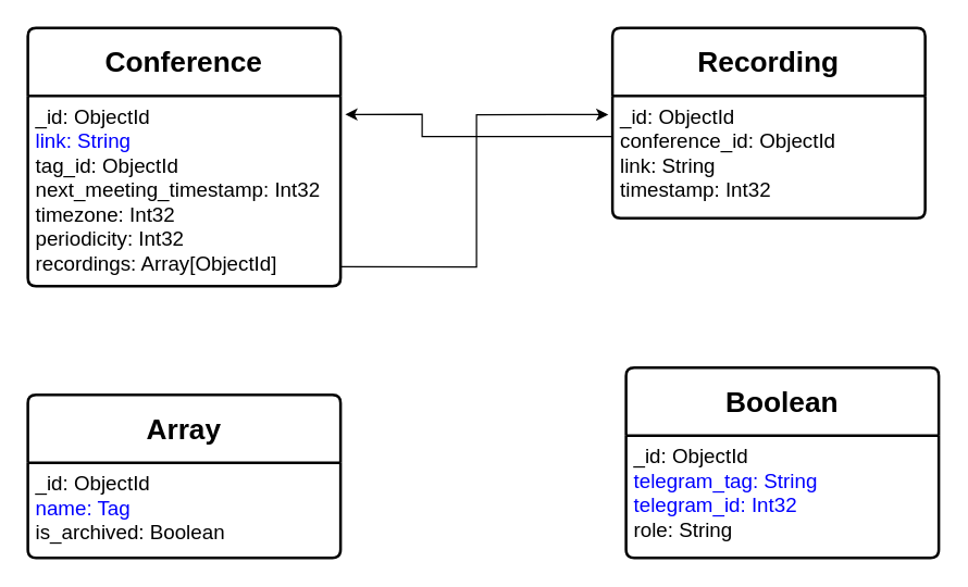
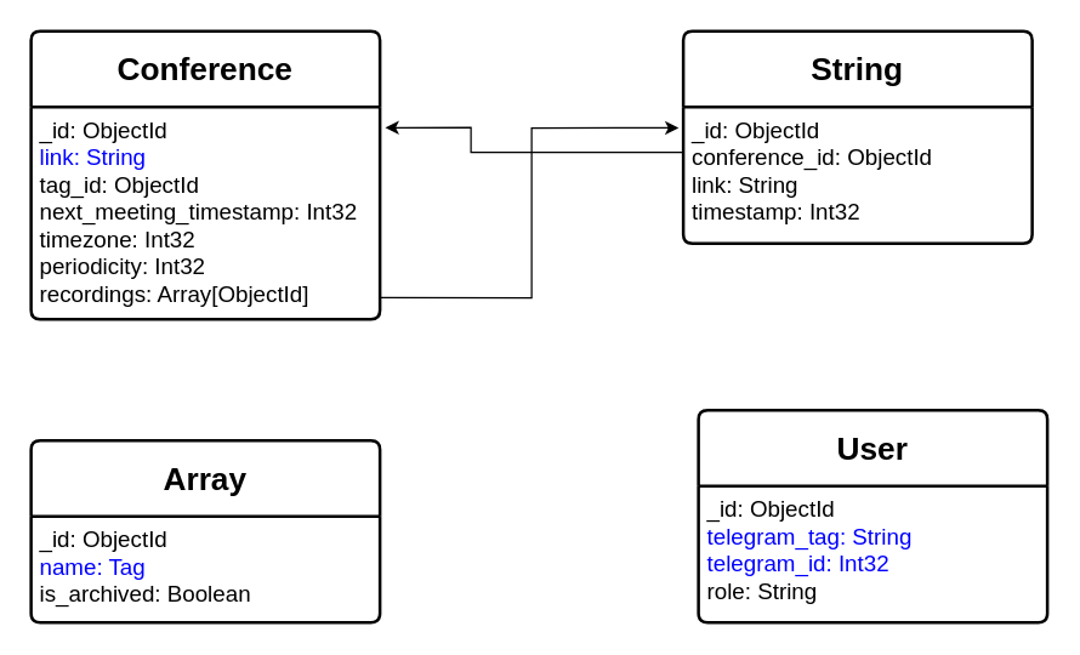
- <mxCell id="4" value="&lt;h2&gt;Recording&lt;/h2&gt;" style="swimlane;childLayout=stackLayout;horizontal=1;startSize=50;horizontalStack=0;rounded=1;fontSize=14;fontStyle=0;strokeWidth=2;resizeParent=0;resizeLast=1;shadow=0;dashed=0;align=center;arcSize=4;whiteSpace=wrap;html=1;" vertex="1" parent="1"><mxGeometry x="450" y="20" width="230" height="140" as="geometry" /></mxCell>
+ <mxCell id="4" value="&lt;h2&gt;String&lt;/h2&gt;" style="swimlane;childLayout=stackLayout;horizontal=1;startSize=50;horizontalStack=0;rounded=1;fontSize=14;fontStyle=0;strokeWidth=2;resizeParent=0;resizeLast=1;shadow=0;dashed=0;align=center;arcSize=4;whiteSpace=wrap;html=1;" vertex="1" parent="1"><mxGeometry x="450" y="20" width="230" height="140" as="geometry" /></mxCell>
- <mxCell id="8" value="&lt;h2&gt;Boolean&lt;/h2&gt;" style="swimlane;childLayout=stackLayout;horizontal=1;startSize=50;horizontalStack=0;rounded=1;fontSize=14;fontStyle=0;strokeWidth=2;resizeParent=0;resizeLast=1;shadow=0;dashed=0;align=center;arcSize=4;whiteSpace=wrap;html=1;" vertex="1" parent="1"><mxGeometry x="460" y="270" width="230" height="140" as="geometry" /></mxCell>
+ <mxCell id="8" value="&lt;h2&gt;User&lt;/h2&gt;" style="swimlane;childLayout=stackLayout;horizontal=1;startSize=50;horizontalStack=0;rounded=1;fontSize=14;fontStyle=0;strokeWidth=2;resizeParent=0;resizeLast=1;shadow=0;dashed=0;align=center;arcSize=4;whiteSpace=wrap;html=1;" vertex="1" parent="1"><mxGeometry x="460" y="270" width="230" height="140" as="geometry" /></mxCell>
